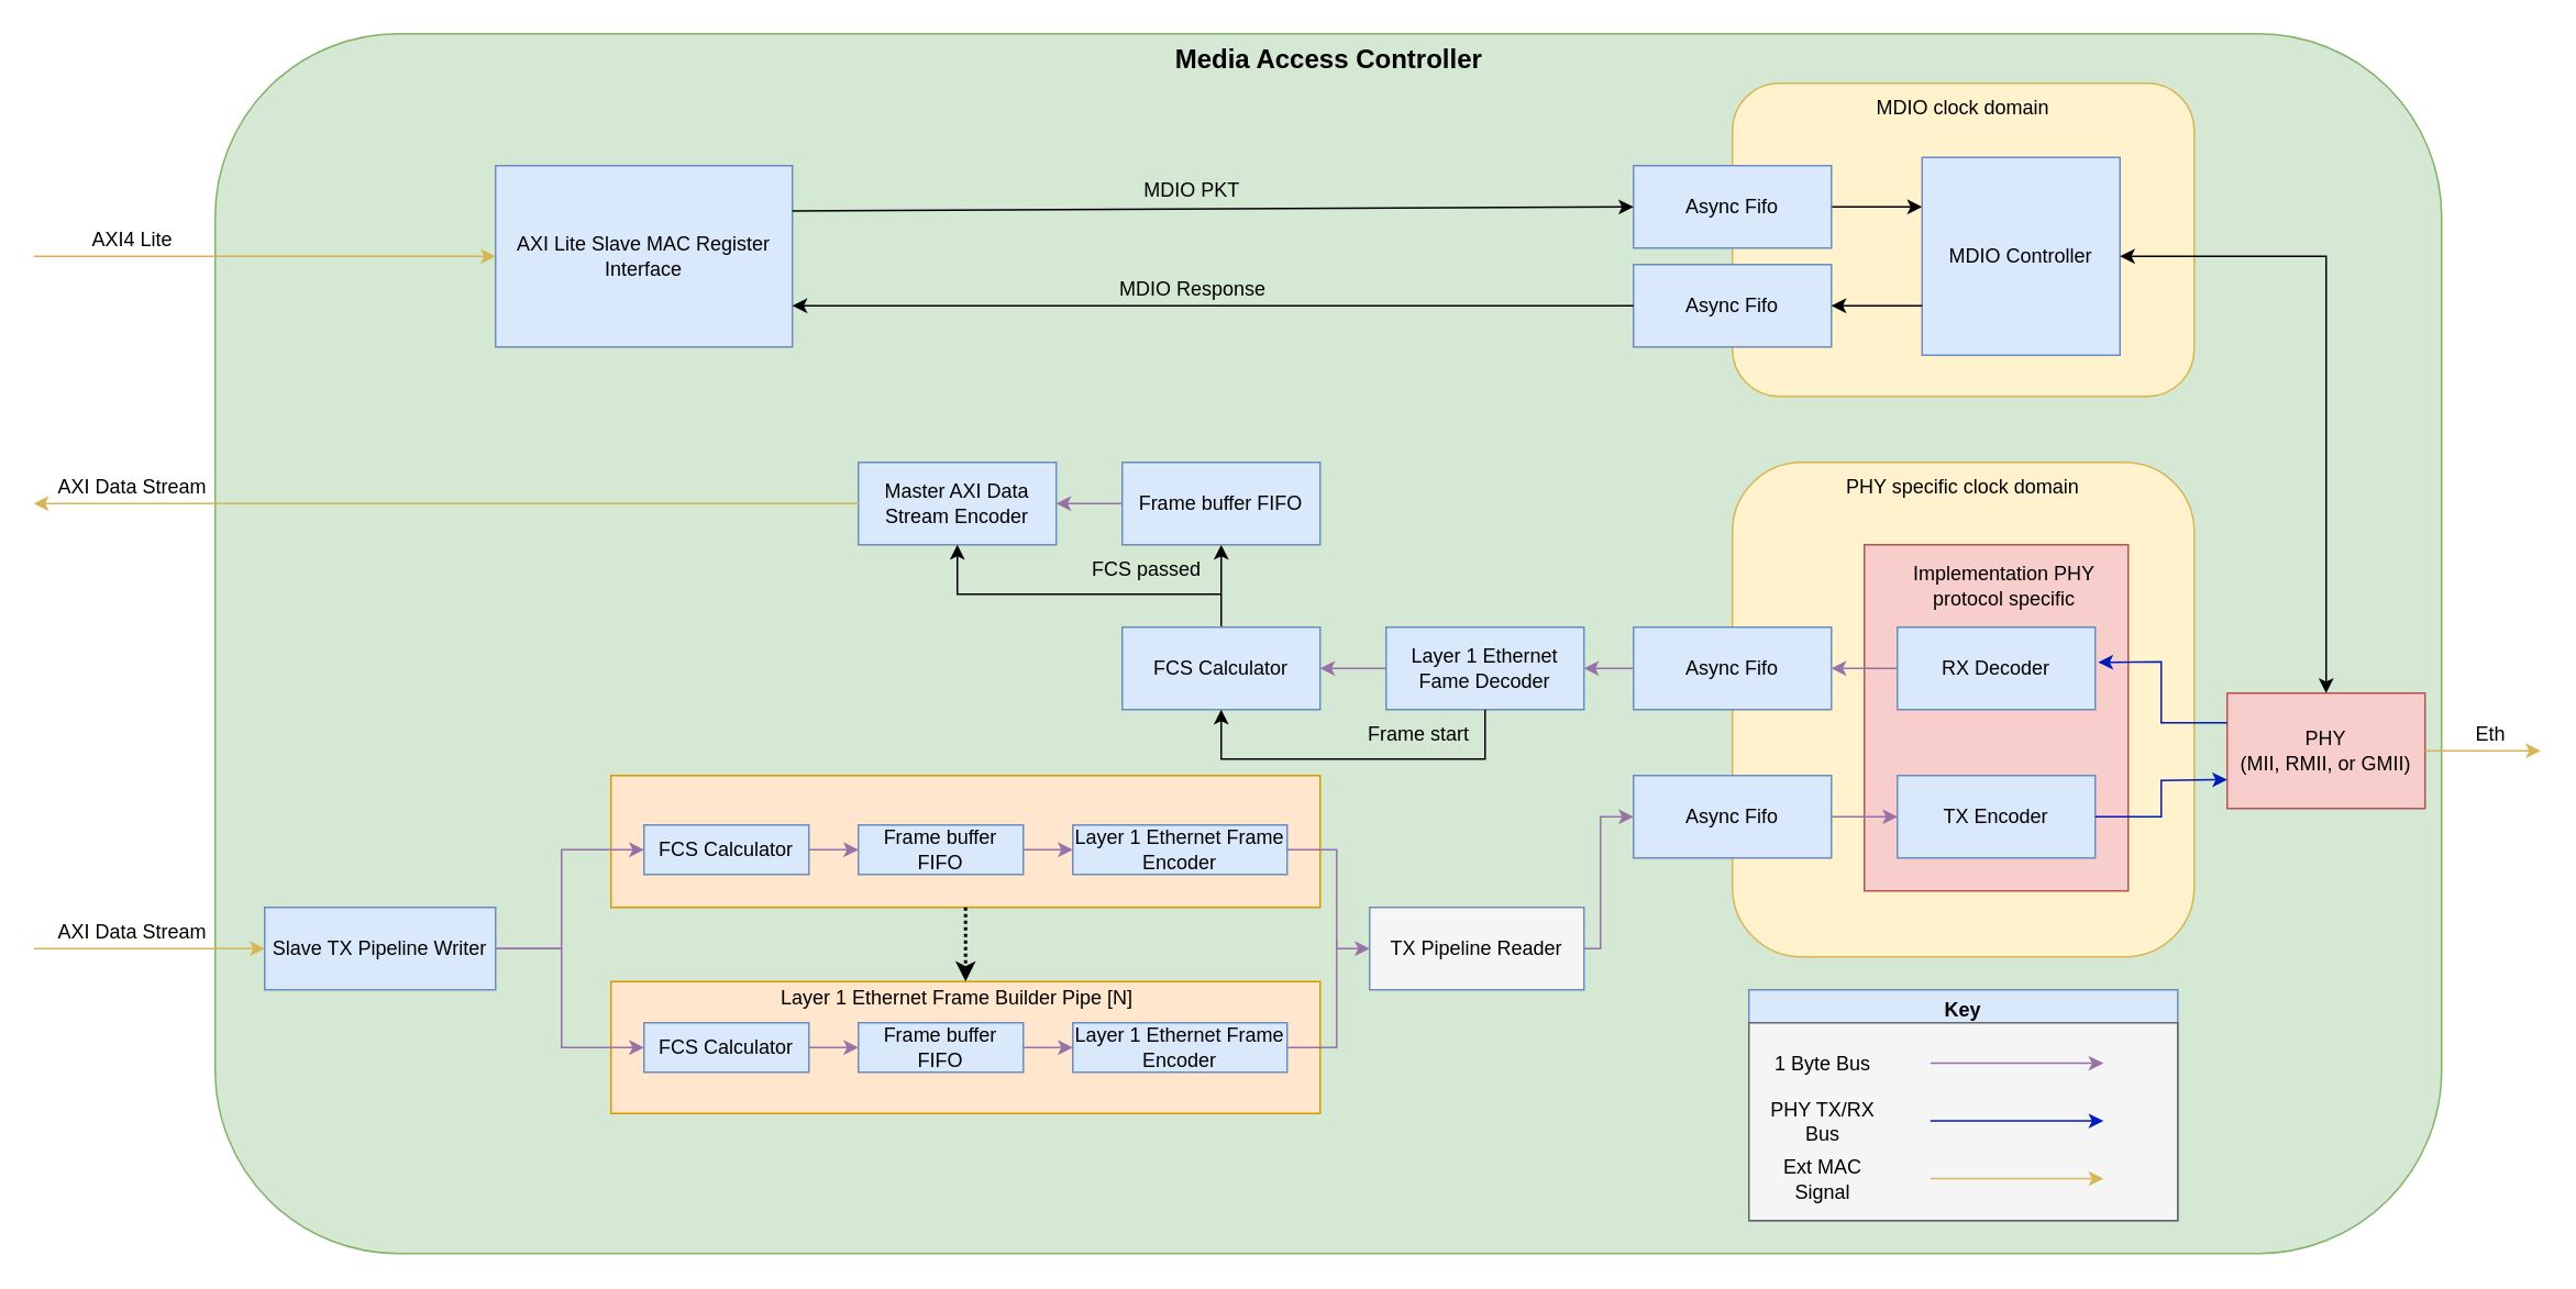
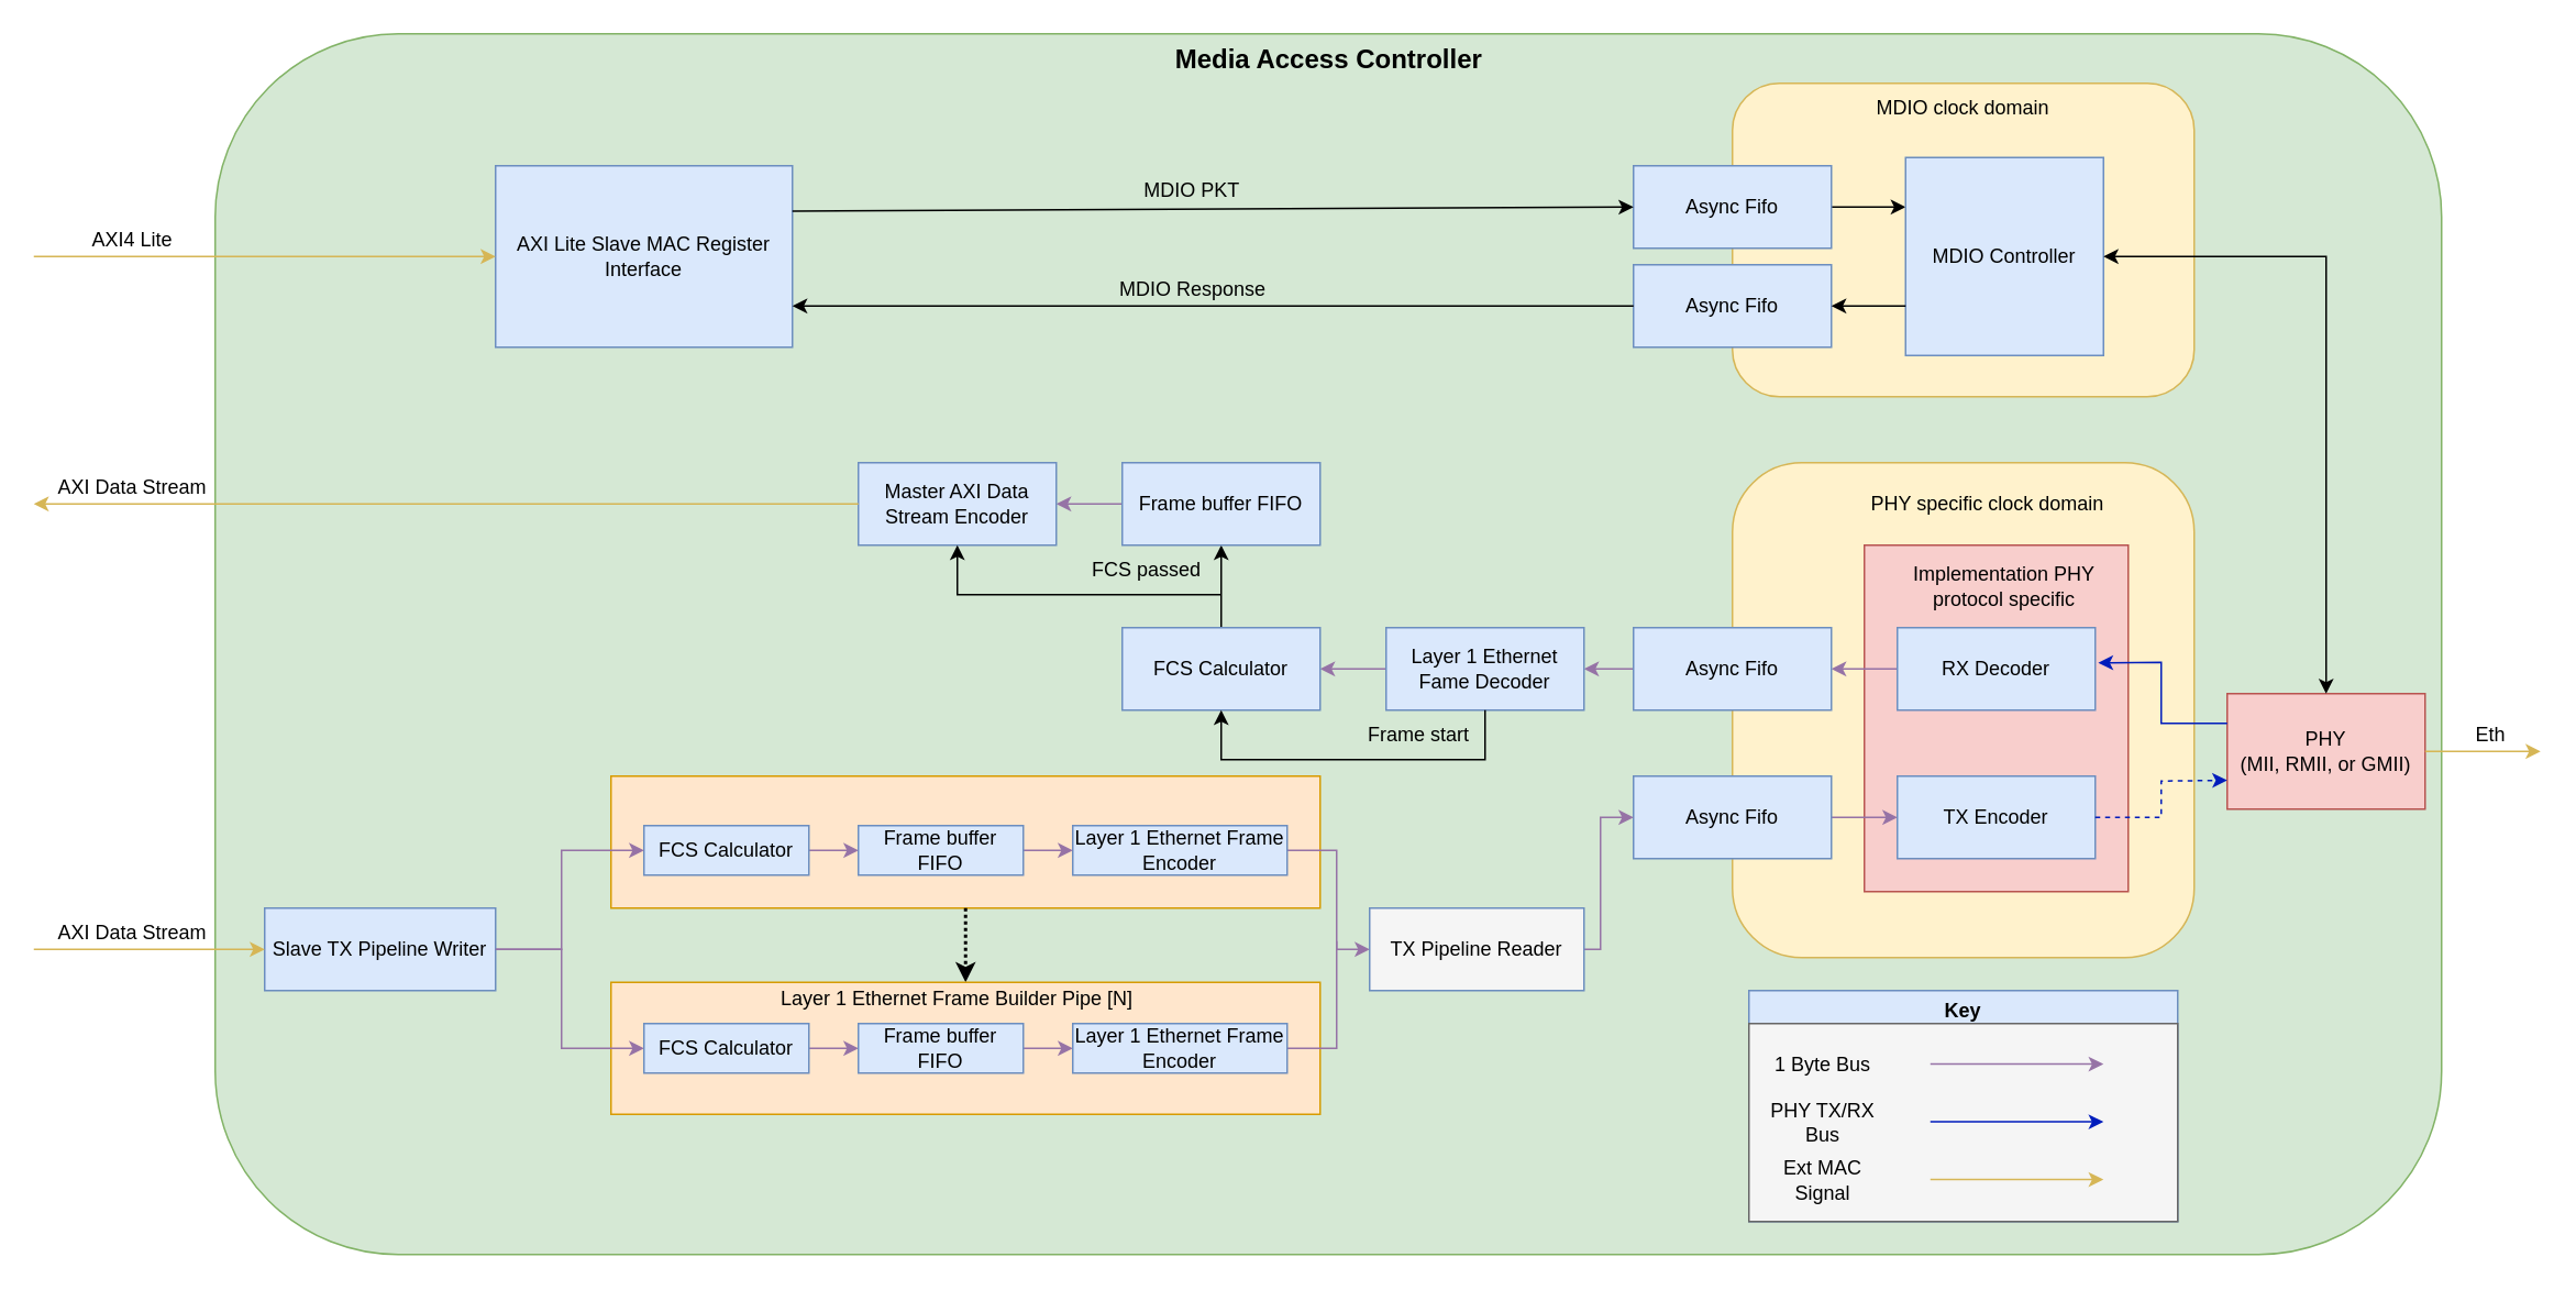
- <mxCell id="63" value="MDIO Controller" style="rounded=0;whiteSpace=wrap;html=1;fillColor=#dae8fc;strokeColor=#6c8ebf;" vertex="1" parent="1"><mxGeometry x="1165" y="95" width="120" height="120" as="geometry" /></mxCell>
+ <mxCell id="63" value="MDIO Controller" style="rounded=0;whiteSpace=wrap;html=1;fillColor=#dae8fc;strokeColor=#6c8ebf;" vertex="1" parent="1"><mxGeometry x="1155" y="95" width="120" height="120" as="geometry" /></mxCell>
- <mxCell id="18" value="PHY specific clock domain" style="text;html=1;strokeColor=none;fillColor=none;align=center;verticalAlign=middle;whiteSpace=wrap;rounded=0;shadow=0;" vertex="1" parent="1"><mxGeometry x="1105" y="280" width="170" height="30" as="geometry" /></mxCell>
+ <mxCell id="18" value="PHY specific clock domain" style="text;html=1;strokeColor=none;fillColor=none;align=center;verticalAlign=middle;whiteSpace=wrap;rounded=0;shadow=0;" vertex="1" parent="1"><mxGeometry x="1120" y="290" width="170" height="30" as="geometry" /></mxCell>
- <mxCell id="12" value="" style="endArrow=classic;html=1;rounded=0;exitX=1;exitY=0.5;exitDx=0;exitDy=0;entryX=0;entryY=0.75;entryDx=0;entryDy=0;fillColor=#0050ef;strokeColor=#001DBC;" edge="1" parent="1" source="11" target="5"><mxGeometry width="50" height="50" relative="1" as="geometry"><mxPoint x="1450" y="560" as="sourcePoint" /><mxPoint x="1350" y="480" as="targetPoint" /><Array as="points"><mxPoint x="1310" y="495" /><mxPoint x="1310" y="473" /></Array></mxGeometry></mxCell>
+ <mxCell id="12" value="" style="endArrow=classic;html=1;rounded=0;exitX=1;exitY=0.5;exitDx=0;exitDy=0;entryX=0;entryY=0.75;entryDx=0;entryDy=0;fillColor=#0050ef;strokeColor=#001DBC;dashed=1;" edge="1" parent="1" source="11" target="5"><mxGeometry width="50" height="50" relative="1" as="geometry"><mxPoint x="1450" y="560" as="sourcePoint" /><mxPoint x="1350" y="480" as="targetPoint" /><Array as="points"><mxPoint x="1310" y="495" /><mxPoint x="1310" y="473" /></Array></mxGeometry></mxCell>
